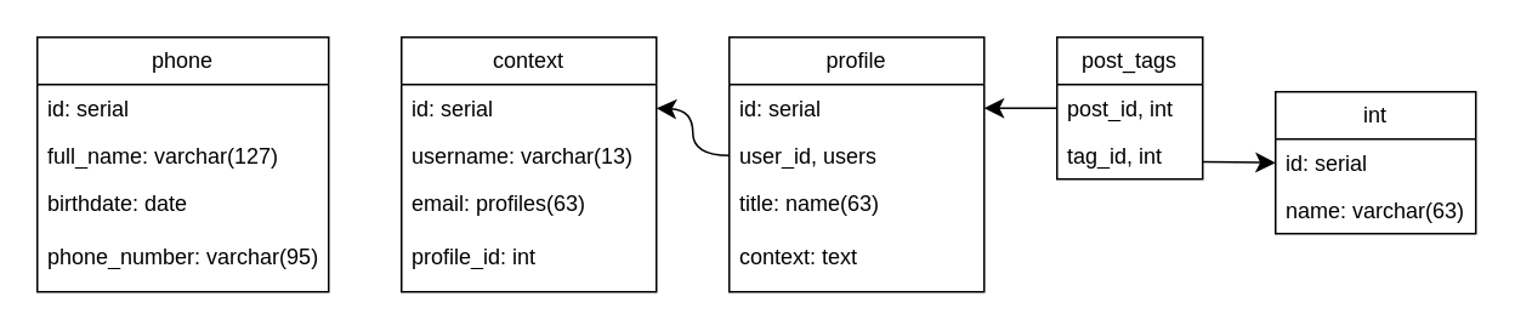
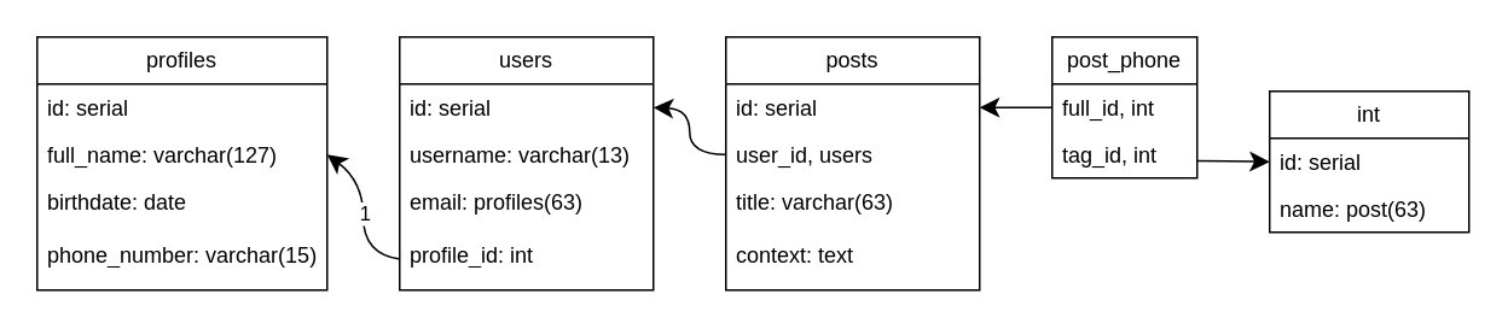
- <mxCell id="2" value="phone" style="swimlane;fontStyle=0;childLayout=stackLayout;horizontal=1;startSize=26;fillColor=none;horizontalStack=0;resizeParent=1;resizeParentMax=0;resizeLast=0;collapsible=1;marginBottom=0;whiteSpace=wrap;html=1;" vertex="1" parent="1"><mxGeometry x="20" y="20" width="160" height="140" as="geometry"><mxRectangle x="360" y="740" width="100" height="30" as="alternateBounds" /></mxGeometry></mxCell>
+ <mxCell id="2" value="profiles" style="swimlane;fontStyle=0;childLayout=stackLayout;horizontal=1;startSize=26;fillColor=none;horizontalStack=0;resizeParent=1;resizeParentMax=0;resizeLast=0;collapsible=1;marginBottom=0;whiteSpace=wrap;html=1;" vertex="1" parent="1"><mxGeometry x="20" y="20" width="160" height="140" as="geometry"><mxRectangle x="360" y="740" width="100" height="30" as="alternateBounds" /></mxGeometry></mxCell>
- <mxCell id="6" value="context" style="swimlane;fontStyle=0;childLayout=stackLayout;horizontal=1;startSize=26;fillColor=none;horizontalStack=0;resizeParent=1;resizeParentMax=0;resizeLast=0;collapsible=1;marginBottom=0;whiteSpace=wrap;html=1;" vertex="1" parent="1"><mxGeometry x="220" y="20" width="140" height="140" as="geometry" /></mxCell>
+ <mxCell id="6" value="users" style="swimlane;fontStyle=0;childLayout=stackLayout;horizontal=1;startSize=26;fillColor=none;horizontalStack=0;resizeParent=1;resizeParentMax=0;resizeLast=0;collapsible=1;marginBottom=0;whiteSpace=wrap;html=1;" vertex="1" parent="1"><mxGeometry x="220" y="20" width="140" height="140" as="geometry" /></mxCell>
- <mxCell id="10" value="profile" style="swimlane;fontStyle=0;childLayout=stackLayout;horizontal=1;startSize=26;fillColor=none;horizontalStack=0;resizeParent=1;resizeParentMax=0;resizeLast=0;collapsible=1;marginBottom=0;whiteSpace=wrap;html=1;" vertex="1" parent="1"><mxGeometry x="400" y="20" width="140" height="140" as="geometry" /></mxCell>
+ <mxCell id="10" value="posts" style="swimlane;fontStyle=0;childLayout=stackLayout;horizontal=1;startSize=26;fillColor=none;horizontalStack=0;resizeParent=1;resizeParentMax=0;resizeLast=0;collapsible=1;marginBottom=0;whiteSpace=wrap;html=1;" vertex="1" parent="1"><mxGeometry x="400" y="20" width="140" height="140" as="geometry" /></mxCell>
- <mxCell id="14" value="post_tags" style="swimlane;fontStyle=0;childLayout=stackLayout;horizontal=1;startSize=26;fillColor=none;horizontalStack=0;resizeParent=1;resizeParentMax=0;resizeLast=0;collapsible=1;marginBottom=0;whiteSpace=wrap;html=1;" vertex="1" parent="1"><mxGeometry x="580" y="20" width="80" height="78" as="geometry" /></mxCell>
+ <mxCell id="14" value="post_phone" style="swimlane;fontStyle=0;childLayout=stackLayout;horizontal=1;startSize=26;fillColor=none;horizontalStack=0;resizeParent=1;resizeParentMax=0;resizeLast=0;collapsible=1;marginBottom=0;whiteSpace=wrap;html=1;" vertex="1" parent="1"><mxGeometry x="580" y="20" width="80" height="78" as="geometry" /></mxCell>
- <mxCell id="15" value="post_id, int" style="text;strokeColor=none;fillColor=none;align=left;verticalAlign=top;spacingLeft=4;spacingRight=4;overflow=hidden;rotatable=0;points=[[0,0.5],[1,0.5]];portConstraint=eastwest;whiteSpace=wrap;html=1;" vertex="1" parent="14"><mxGeometry y="26" width="80" height="26" as="geometry" /></mxCell>
+ <mxCell id="15" value="full_id, int" style="text;strokeColor=none;fillColor=none;align=left;verticalAlign=top;spacingLeft=4;spacingRight=4;overflow=hidden;rotatable=0;points=[[0,0.5],[1,0.5]];portConstraint=eastwest;whiteSpace=wrap;html=1;" vertex="1" parent="14"><mxGeometry y="26" width="80" height="26" as="geometry" /></mxCell>
- <mxCell id="13" value="title:&amp;nbsp;name(63)&lt;br&gt;&lt;br&gt;context: text" style="text;strokeColor=none;fillColor=none;align=left;verticalAlign=top;spacingLeft=4;spacingRight=4;overflow=hidden;rotatable=0;points=[[0,0.5],[1,0.5]];portConstraint=eastwest;whiteSpace=wrap;html=1;" vertex="1" parent="10"><mxGeometry y="78" width="140" height="62" as="geometry" /></mxCell>
+ <mxCell id="13" value="title:&amp;nbsp;varchar(63)&lt;br&gt;&lt;br&gt;context: text" style="text;strokeColor=none;fillColor=none;align=left;verticalAlign=top;spacingLeft=4;spacingRight=4;overflow=hidden;rotatable=0;points=[[0,0.5],[1,0.5]];portConstraint=eastwest;whiteSpace=wrap;html=1;" vertex="1" parent="10"><mxGeometry y="78" width="140" height="62" as="geometry" /></mxCell>
+ <mxCell id="20" value="" style="endArrow=classic;html=1;rounded=0;fontSize=12;startSize=8;endSize=8;curved=1;exitX=0.001;exitY=0.724;exitDx=0;exitDy=0;exitPerimeter=0;entryX=1;entryY=0.5;entryDx=0;entryDy=0;" edge="1" parent="1" source="9" target="4"><mxGeometry relative="1" as="geometry"><mxPoint x="150" y="180" as="sourcePoint" /><mxPoint x="250" y="180" as="targetPoint" /><Array as="points"><mxPoint x="200" y="140" /><mxPoint x="200" y="100" /></Array></mxGeometry></mxCell>
+ <mxCell id="21" value="1" style="edgeLabel;resizable=0;html=1;;align=center;verticalAlign=middle;" connectable="0" vertex="1" parent="20"><mxGeometry relative="1" as="geometry"><mxPoint as="offset" /></mxGeometry></mxCell>
- <mxCell id="19" value="name:&amp;nbsp;varchar(63)" style="text;strokeColor=none;fillColor=none;align=left;verticalAlign=top;spacingLeft=4;spacingRight=4;overflow=hidden;rotatable=0;points=[[0,0.5],[1,0.5]];portConstraint=eastwest;whiteSpace=wrap;html=1;" vertex="1" parent="17"><mxGeometry y="52" width="110" height="26" as="geometry" /></mxCell>
+ <mxCell id="19" value="name:&amp;nbsp;post(63)" style="text;strokeColor=none;fillColor=none;align=left;verticalAlign=top;spacingLeft=4;spacingRight=4;overflow=hidden;rotatable=0;points=[[0,0.5],[1,0.5]];portConstraint=eastwest;whiteSpace=wrap;html=1;" vertex="1" parent="17"><mxGeometry y="52" width="110" height="26" as="geometry" /></mxCell>
- <mxCell id="5" value="birthdate: date&lt;div&gt;&lt;br&gt;&lt;/div&gt;&lt;div&gt;phone_number:&amp;nbsp;varchar(95)&lt;/div&gt;" style="text;strokeColor=none;fillColor=none;align=left;verticalAlign=top;spacingLeft=4;spacingRight=4;overflow=hidden;rotatable=0;points=[[0,0.5],[1,0.5]];portConstraint=eastwest;whiteSpace=wrap;html=1;" vertex="1" parent="2"><mxGeometry y="78" width="160" height="62" as="geometry" /></mxCell>
+ <mxCell id="5" value="birthdate: date&lt;div&gt;&lt;br&gt;&lt;/div&gt;&lt;div&gt;phone_number:&amp;nbsp;varchar(15)&lt;/div&gt;" style="text;strokeColor=none;fillColor=none;align=left;verticalAlign=top;spacingLeft=4;spacingRight=4;overflow=hidden;rotatable=0;points=[[0,0.5],[1,0.5]];portConstraint=eastwest;whiteSpace=wrap;html=1;" vertex="1" parent="2"><mxGeometry y="78" width="160" height="62" as="geometry" /></mxCell>
